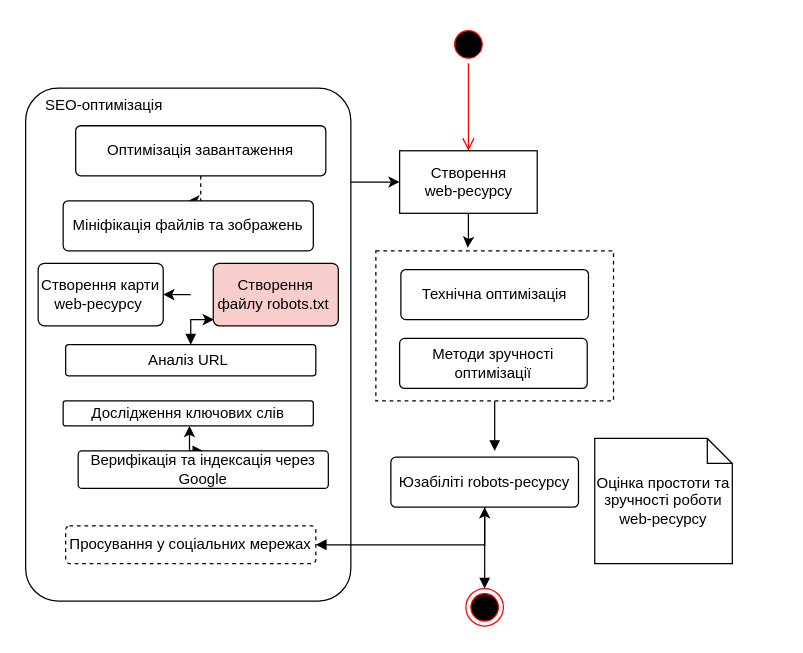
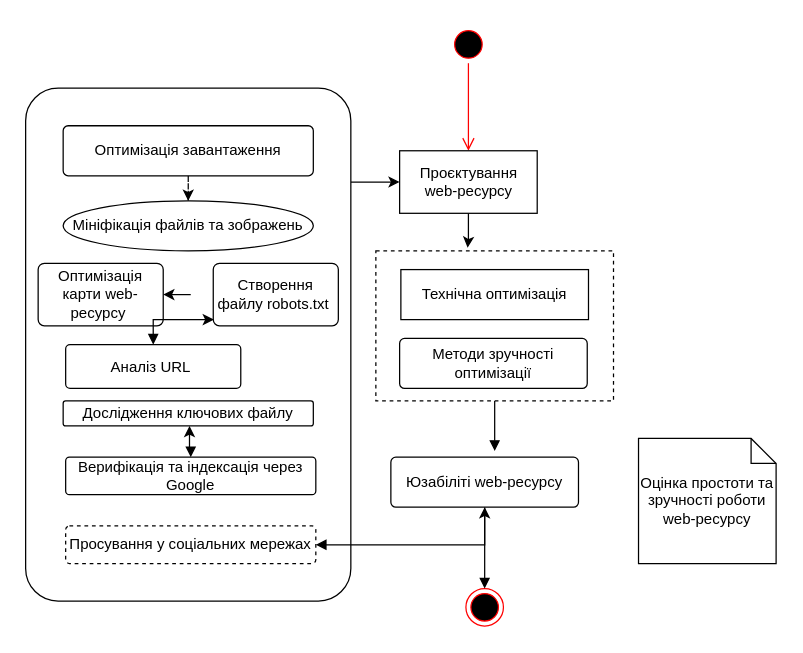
- <mxCell id="9" value="SEO-оптимізація" style="text;strokeColor=none;fillColor=none;spacingLeft=4;spacingRight=4;overflow=hidden;rotatable=0;points=[[0,0.5],[1,0.5]];portConstraint=eastwest;fontSize=12;" vertex="1" parent="1"><mxGeometry x="30" y="70" width="110" height="20" as="geometry" /></mxCell>
- <mxCell id="11" value="Оптимізація завантаження" style="rounded=1;arcSize=10;whiteSpace=wrap;html=1;align=center;" vertex="1" parent="1"><mxGeometry x="60" y="100" width="200" height="40" as="geometry" /></mxCell>
+ <mxCell id="11" value="Оптимізація завантаження" style="rounded=1;arcSize=10;whiteSpace=wrap;html=1;align=center;" vertex="1" parent="1"><mxGeometry x="50" y="100" width="200" height="40" as="geometry" /></mxCell>
- <mxCell id="6" value="Створення&lt;br&gt;web-ресурсу" style="html=1;" vertex="1" parent="1"><mxGeometry x="319" y="120" width="110" height="50" as="geometry" /></mxCell>
+ <mxCell id="6" value="Проєктування&lt;br&gt;web-ресурсу" style="html=1;" vertex="1" parent="1"><mxGeometry x="319" y="120" width="110" height="50" as="geometry" /></mxCell>
- <mxCell id="12" value="Мініфікація файлів та зображень" style="rounded=1;arcSize=10;whiteSpace=wrap;html=1;align=center;" vertex="1" parent="1"><mxGeometry x="50" y="160" width="200" height="40" as="geometry" /></mxCell>
+ <mxCell id="12" value="Мініфікація файлів та зображень" style="ellipse;arcSize=10;whiteSpace=wrap;html=1;align=center;" vertex="1" parent="1"><mxGeometry x="50" y="160" width="200" height="40" as="geometry" /></mxCell>
- <mxCell id="13" value="Створення карти web-ресурсу&amp;nbsp;" style="rounded=1;arcSize=10;whiteSpace=wrap;html=1;align=center;" vertex="1" parent="1"><mxGeometry x="30" y="210" width="100" height="50" as="geometry" /></mxCell>
+ <mxCell id="13" value="Оптимізація карти web-ресурсу&amp;nbsp;" style="rounded=1;arcSize=10;whiteSpace=wrap;html=1;align=center;" vertex="1" parent="1"><mxGeometry x="30" y="210" width="100" height="50" as="geometry" /></mxCell>
- <mxCell id="14" value="Створення файлу robots.txt&amp;nbsp;" style="rounded=1;arcSize=10;whiteSpace=wrap;html=1;align=center;fillColor=#f8cecc;" vertex="1" parent="1"><mxGeometry x="170" y="210" width="100" height="50" as="geometry" /></mxCell>
+ <mxCell id="14" value="Створення файлу robots.txt&amp;nbsp;" style="rounded=1;arcSize=10;whiteSpace=wrap;html=1;align=center;" vertex="1" parent="1"><mxGeometry x="170" y="210" width="100" height="50" as="geometry" /></mxCell>
- <mxCell id="17" value="Технічна оптимізація" style="rounded=1;arcSize=10;whiteSpace=wrap;html=1;align=center;" vertex="1" parent="1"><mxGeometry x="320" y="215" width="150" height="40" as="geometry" /></mxCell>
+ <mxCell id="17" value="Технічна оптимізація" style="arcSize=10;whiteSpace=wrap;html=1;align=center;rounded=0;" vertex="1" parent="1"><mxGeometry x="320" y="215" width="150" height="40" as="geometry" /></mxCell>
- <mxCell id="20" value="Аналіз URL&amp;nbsp;" style="rounded=1;arcSize=10;whiteSpace=wrap;html=1;align=center;" vertex="1" parent="1"><mxGeometry x="52" y="275" width="200" height="25" as="geometry" /></mxCell>
+ <mxCell id="20" value="Аналіз URL&amp;nbsp;" style="rounded=1;arcSize=10;whiteSpace=wrap;html=1;align=center;" vertex="1" parent="1"><mxGeometry x="52" y="275" width="140" height="35" as="geometry" /></mxCell>
- <mxCell id="21" value="Дослідження ключових слів" style="rounded=1;arcSize=10;whiteSpace=wrap;html=1;align=center;" vertex="1" parent="1"><mxGeometry x="50" y="320" width="200" height="20" as="geometry" /></mxCell>
+ <mxCell id="21" value="Дослідження ключових файлу" style="rounded=1;arcSize=10;whiteSpace=wrap;html=1;align=center;" vertex="1" parent="1"><mxGeometry x="50" y="320" width="200" height="20" as="geometry" /></mxCell>
- <mxCell id="23" value="Верифікація та індексація через Google" style="rounded=1;arcSize=10;whiteSpace=wrap;html=1;align=center;" vertex="1" parent="1"><mxGeometry x="62" y="360" width="200" height="30" as="geometry" /></mxCell>
+ <mxCell id="23" value="Верифікація та індексація через Google" style="rounded=1;arcSize=10;whiteSpace=wrap;html=1;align=center;" vertex="1" parent="1"><mxGeometry x="52" y="365" width="200" height="30" as="geometry" /></mxCell>
- <mxCell id="29" value="Юзабіліті robots-ресурсу" style="rounded=1;arcSize=10;whiteSpace=wrap;html=1;align=center;" vertex="1" parent="1"><mxGeometry x="312" y="365" width="150" height="40" as="geometry" /></mxCell>
+ <mxCell id="29" value="Юзабіліті web-ресурсу" style="rounded=1;arcSize=10;whiteSpace=wrap;html=1;align=center;" vertex="1" parent="1"><mxGeometry x="312" y="365" width="150" height="40" as="geometry" /></mxCell>
- <mxCell id="25" value="Оцінка простоти та зручності роботи web-ресурсу" style="shape=note;size=20;whiteSpace=wrap;html=1;" vertex="1" parent="1"><mxGeometry x="475" y="350" width="110" height="100" as="geometry" /></mxCell>
+ <mxCell id="25" value="Оцінка простоти та зручності роботи web-ресурсу" style="shape=note;size=20;whiteSpace=wrap;html=1;" vertex="1" parent="1"><mxGeometry x="510" y="350" width="110" height="100" as="geometry" /></mxCell>
